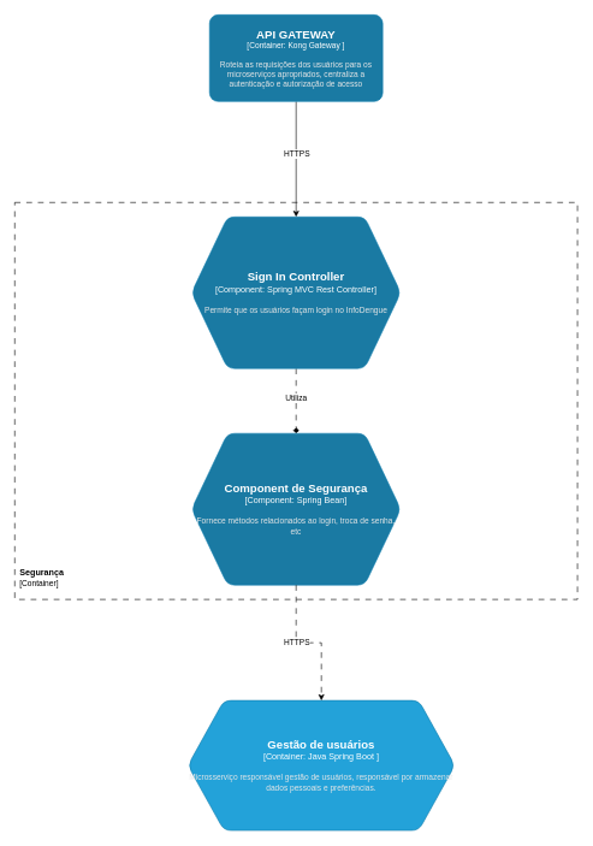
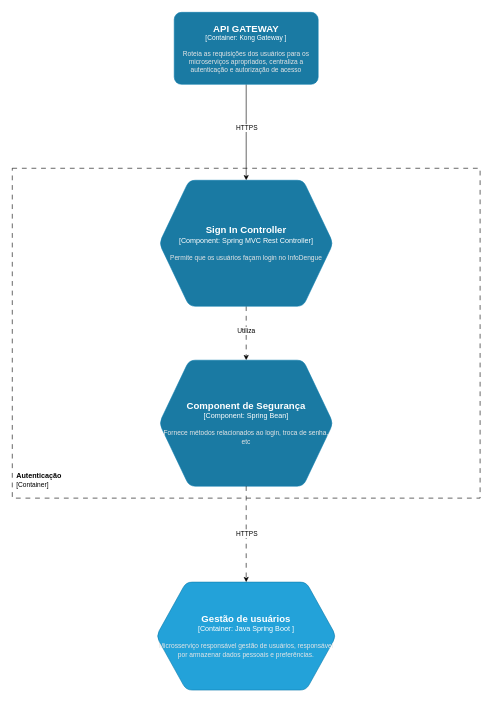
- <mxCell id="6" style="edgeStyle=orthogonalEdgeStyle;rounded=0;orthogonalLoop=1;jettySize=auto;html=1;dashed=1;dashPattern=8 8;endArrow=diamond;" edge="1" parent="1" source="8" target="9"><mxGeometry relative="1" as="geometry" /></mxCell>
+ <mxCell id="6" style="edgeStyle=orthogonalEdgeStyle;rounded=0;orthogonalLoop=1;jettySize=auto;html=1;dashed=1;dashPattern=8 8;" edge="1" parent="1" source="8" target="9"><mxGeometry relative="1" as="geometry" /></mxCell>
- <mxCell id="10" value="&lt;b&gt;Segurança&lt;/b&gt;&lt;div&gt;&lt;font style=&quot;font-size: 11px;&quot;&gt;[Container]&lt;/font&gt;&lt;/div&gt;" style="text;html=1;align=left;verticalAlign=middle;whiteSpace=wrap;rounded=0;" vertex="1" parent="1"><mxGeometry x="25" y="780" width="85" height="40" as="geometry" /></mxCell>
+ <mxCell id="10" value="&lt;b&gt;Autenticação&lt;/b&gt;&lt;div&gt;&lt;font style=&quot;font-size: 11px;&quot;&gt;[Container]&lt;/font&gt;&lt;/div&gt;" style="text;html=1;align=left;verticalAlign=middle;whiteSpace=wrap;rounded=0;" vertex="1" parent="1"><mxGeometry x="25" y="780" width="85" height="40" as="geometry" /></mxCell>
- <mxCell id="11" value="&lt;font style=&quot;font-size: 16px&quot;&gt;&lt;b&gt;Gestão de usuários&lt;/b&gt;&lt;/font&gt;&lt;div&gt;[Container:&amp;nbsp;Java Spring Boot ]&lt;/div&gt;&lt;br&gt;&lt;div&gt;&lt;font style=&quot;font-size: 11px&quot;&gt;&lt;font color=&quot;#E6E6E6&quot;&gt;Microsserviço responsável gestão de usuários, responsável por armazenar dados pessoais e preferências.&lt;/font&gt;&lt;/div&gt;" style="shape=hexagon;size=50;perimeter=hexagonPerimeter2;whiteSpace=wrap;html=1;fixedSize=1;rounded=1;labelBackgroundColor=none;fillColor=#23A2D9;fontSize=12;fontColor=#ffffff;align=center;strokeColor=#0E7DAD;metaEdit=1;points=[[0.5,0,0],[1,0.25,0],[1,0.5,0],[1,0.75,0],[0.5,1,0],[0,0.75,0],[0,0.5,0],[0,0.25,0]];resizable=1;direction=west;movable=1;rotatable=1;deletable=1;editable=1;locked=0;connectable=1;" vertex="1" parent="1"><mxGeometry x="260" y="970" width="370" height="180" as="geometry" /></mxCell>
+ <mxCell id="11" value="&lt;font style=&quot;font-size: 16px&quot;&gt;&lt;b&gt;Gestão de usuários&lt;/b&gt;&lt;/font&gt;&lt;div&gt;[Container:&amp;nbsp;Java Spring Boot ]&lt;/div&gt;&lt;br&gt;&lt;div&gt;&lt;font style=&quot;font-size: 11px&quot;&gt;&lt;font color=&quot;#E6E6E6&quot;&gt;Microsserviço responsável gestão de usuários, responsável por armazenar dados pessoais e preferências.&lt;/font&gt;&lt;/div&gt;" style="shape=hexagon;size=50;perimeter=hexagonPerimeter2;whiteSpace=wrap;html=1;fixedSize=1;rounded=1;labelBackgroundColor=none;fillColor=#23A2D9;fontSize=12;fontColor=#ffffff;align=center;strokeColor=#0E7DAD;metaEdit=1;points=[[0.5,0,0],[1,0.25,0],[1,0.5,0],[1,0.75,0],[0.5,1,0],[0,0.75,0],[0,0.5,0],[0,0.25,0]];resizable=1;direction=west;movable=1;rotatable=1;deletable=1;editable=1;locked=0;connectable=1;" vertex="1" parent="1"><mxGeometry x="260" y="970" width="300" height="180" as="geometry" /></mxCell>
